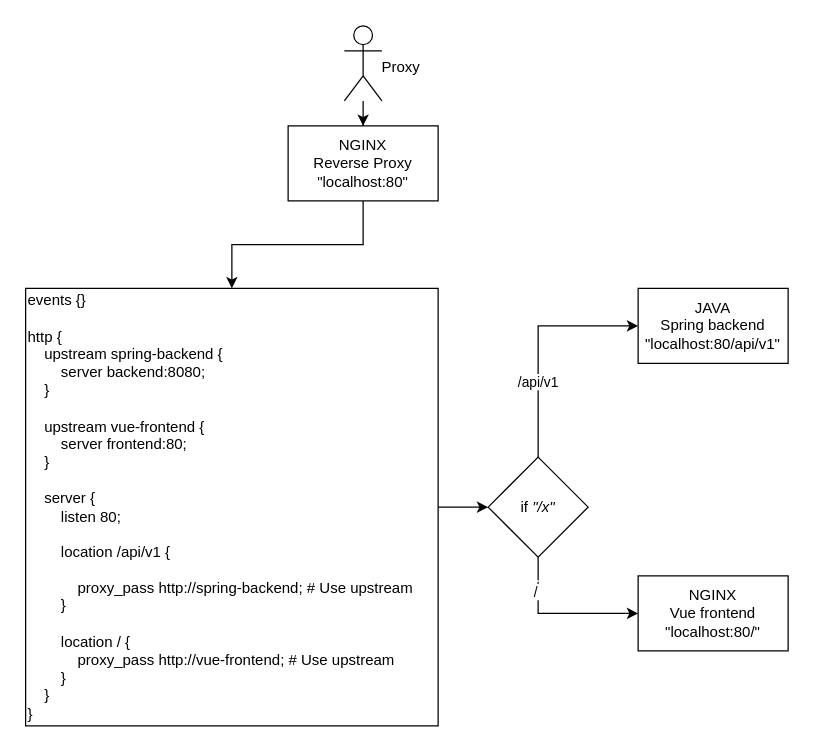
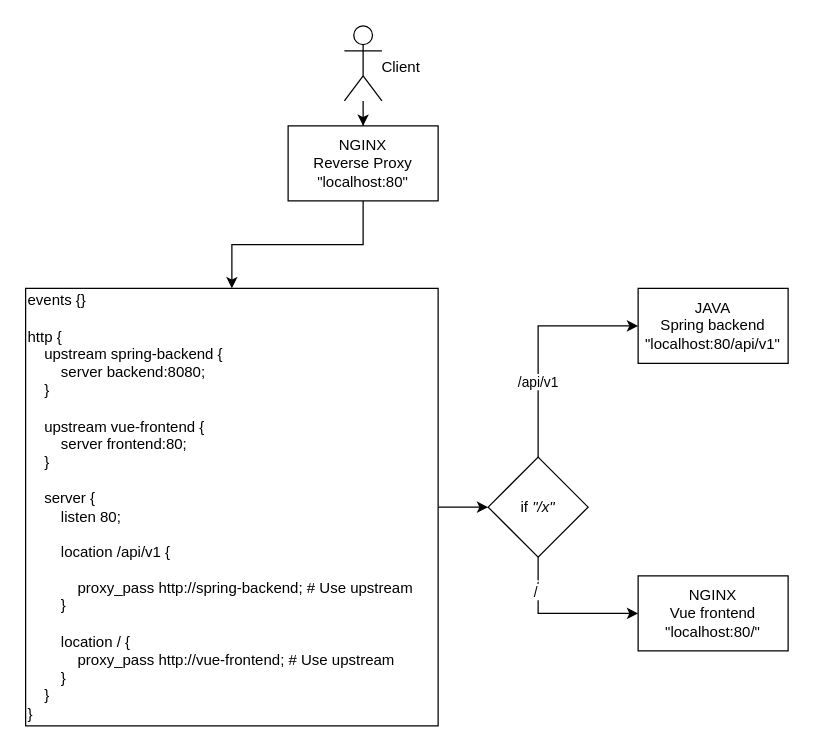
- <mxCell id="8" value="Proxy" style="text;html=1;align=center;verticalAlign=middle;resizable=0;points=[];autosize=1;strokeColor=none;fillColor=none;" vertex="1" parent="1"><mxGeometry x="290" y="38" width="60" height="30" as="geometry" /></mxCell>
+ <mxCell id="8" value="Client" style="text;html=1;align=center;verticalAlign=middle;resizable=0;points=[];autosize=1;strokeColor=none;fillColor=none;" vertex="1" parent="1"><mxGeometry x="290" y="38" width="60" height="30" as="geometry" /></mxCell>
